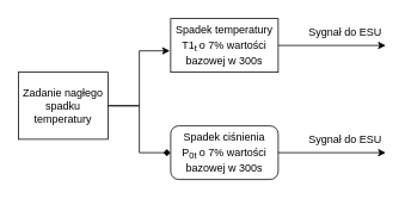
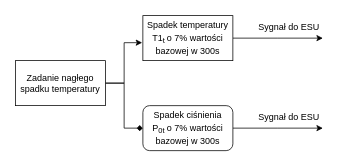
- <mxCell id="4" value="Zadanie nagłego spadku temperatury" style="rounded=0;whiteSpace=wrap;html=1;" vertex="1" parent="1"><mxGeometry x="20" y="80" width="100" height="75" as="geometry" /></mxCell>
+ <mxCell id="4" value="Zadanie nagłego spadku temperatury" style="rounded=0;whiteSpace=wrap;html=1;" vertex="1" parent="1"><mxGeometry x="20" y="80" width="120" height="60" as="geometry" /></mxCell>
